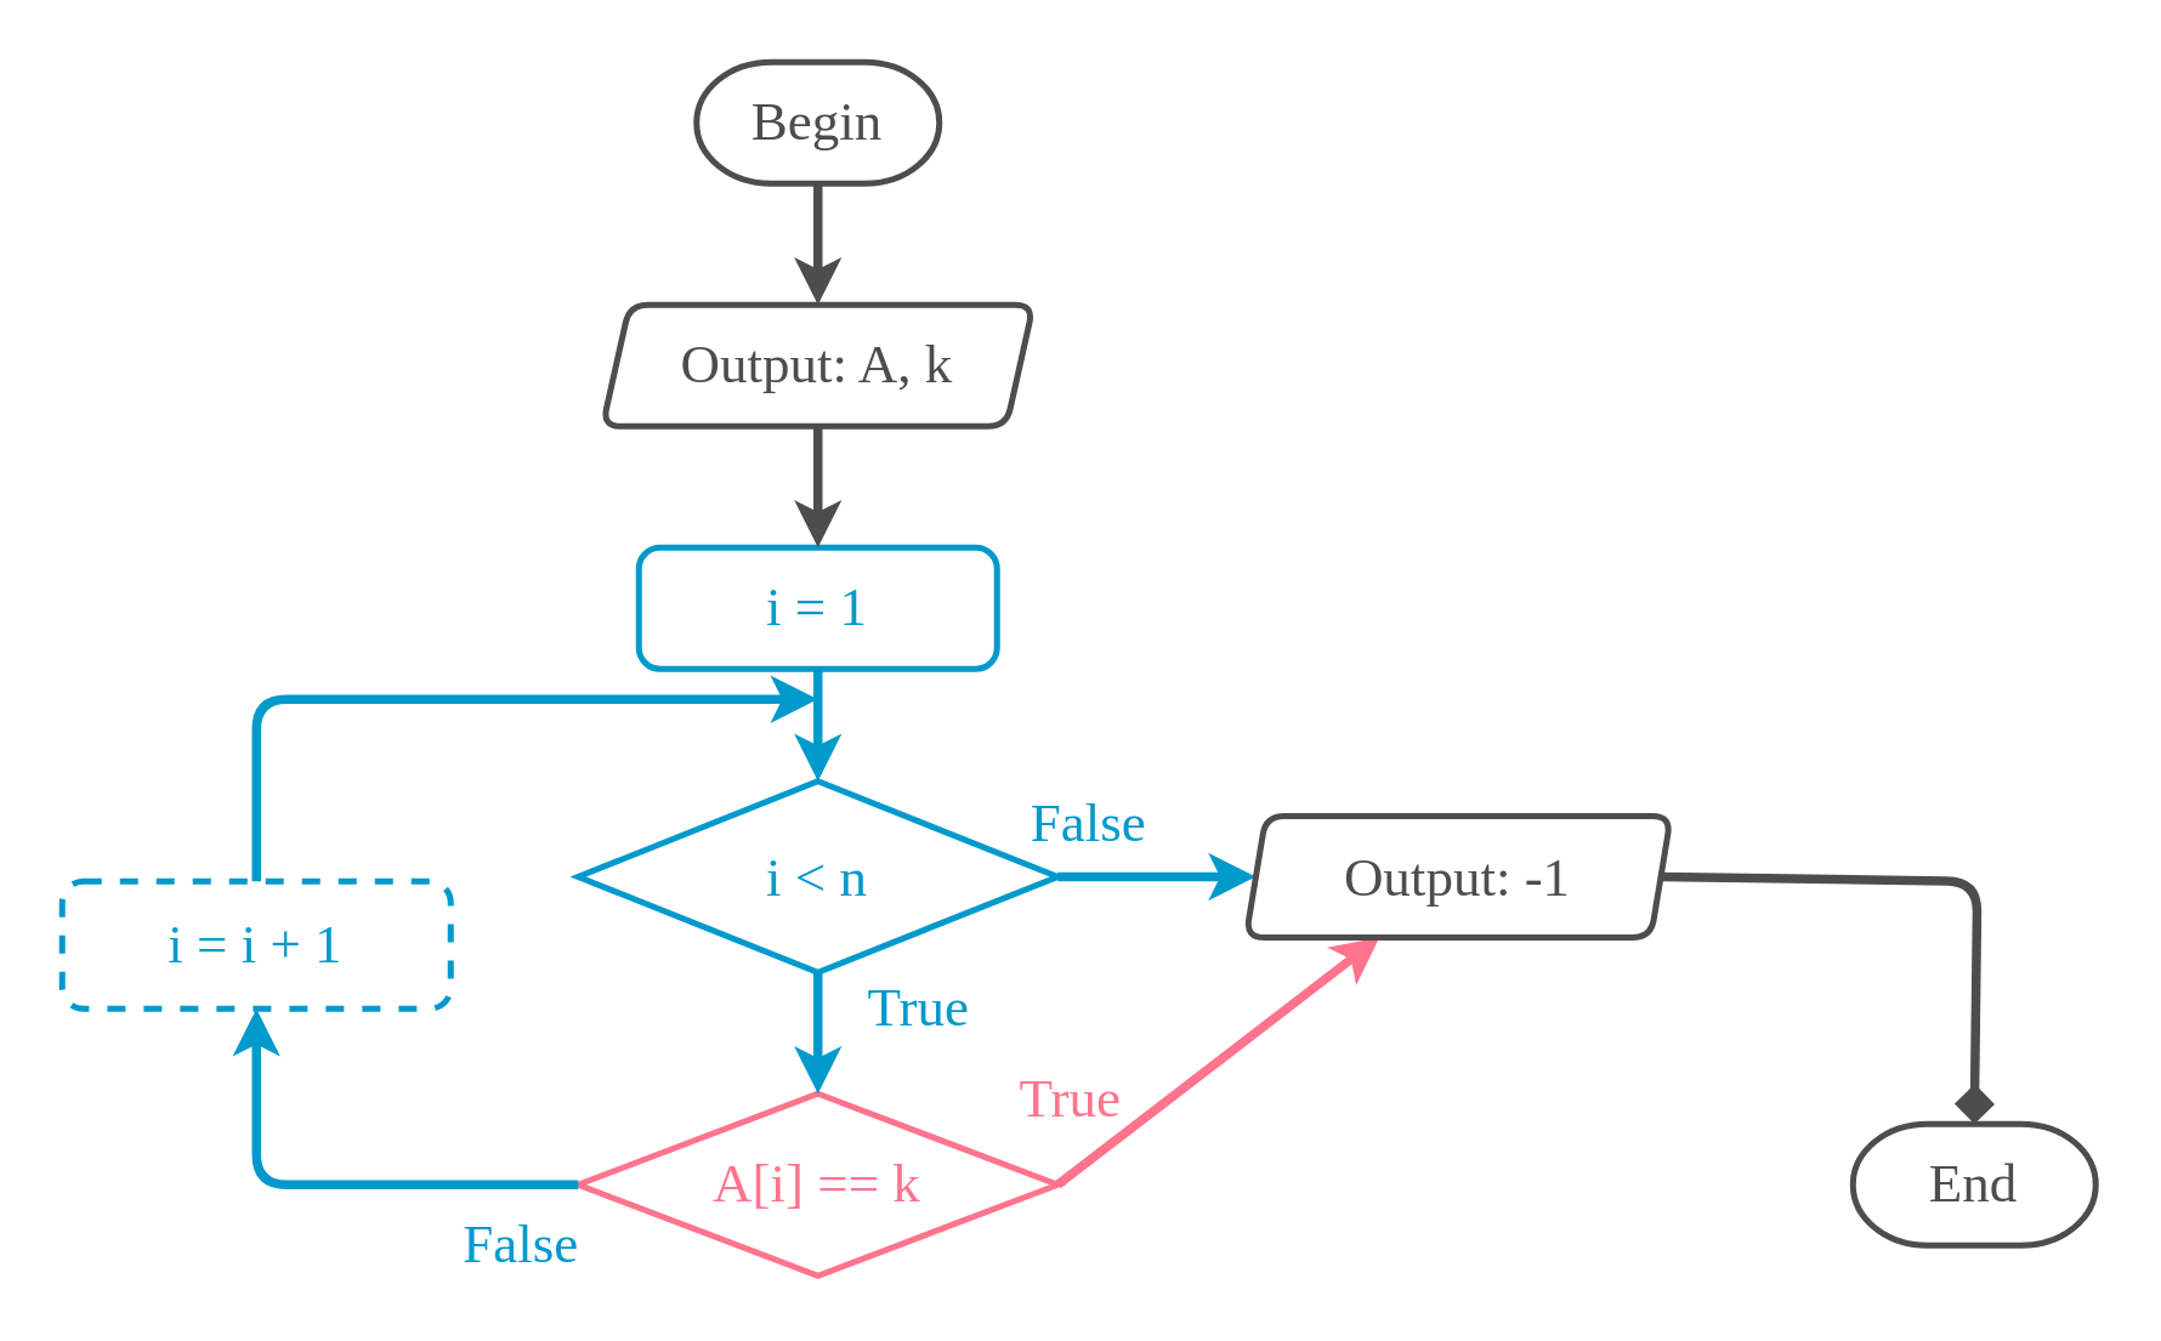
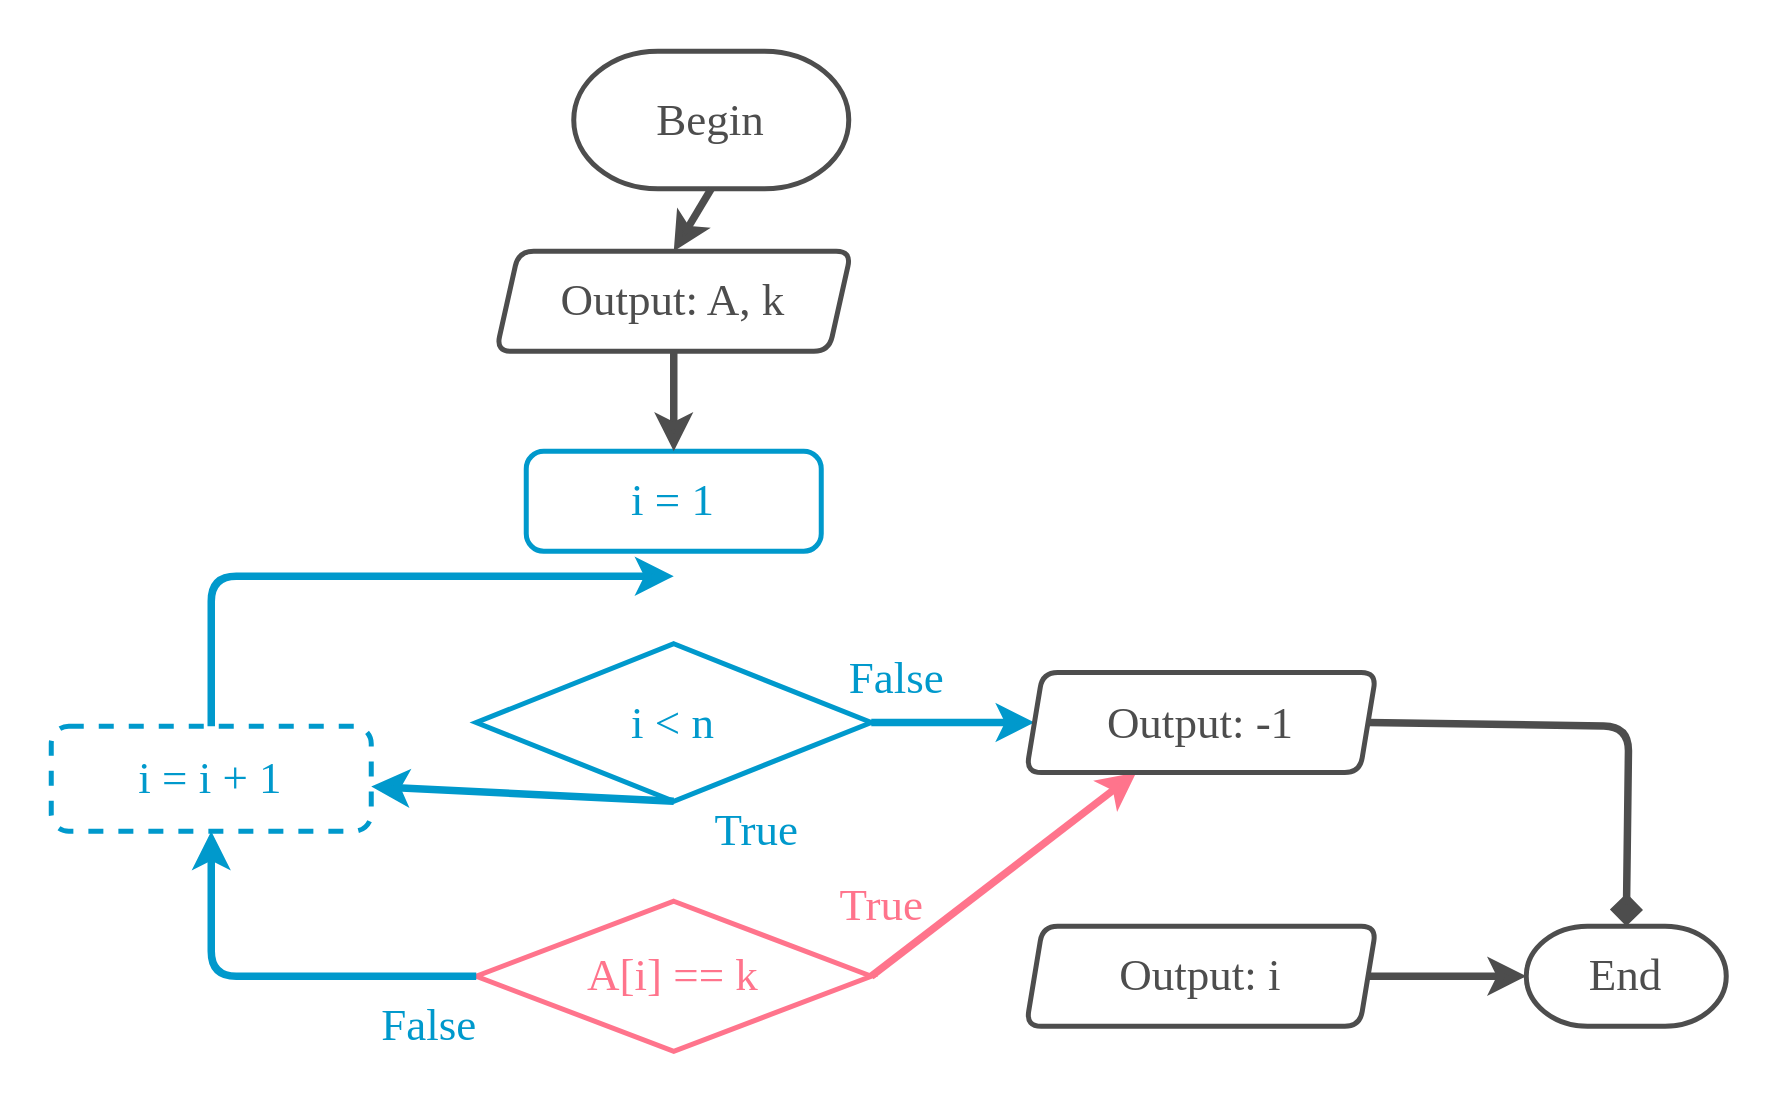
- <mxCell id="2" value="Begin" style="strokeWidth=2;html=1;shape=mxgraph.flowchart.terminator;whiteSpace=wrap;fontSize=18;fontFamily=consolas;strokeColor=#4D4D4D;fontColor=#4D4D4D;fillColor=none;" parent="1" vertex="1"><mxGeometry x="229" y="20" width="80" height="40" as="geometry" /></mxCell>
+ <mxCell id="2" value="Begin" style="strokeWidth=2;html=1;shape=mxgraph.flowchart.terminator;whiteSpace=wrap;fontSize=18;fontFamily=consolas;strokeColor=#4D4D4D;fontColor=#4D4D4D;fillColor=none;" parent="1" vertex="1"><mxGeometry x="229" y="20" width="110" height="55" as="geometry" /></mxCell>
- <mxCell id="8" value="" style="endArrow=classic;html=1;fontFamily=consolas;fontSize=20;strokeWidth=3;fillColor=#a20025;strokeColor=#0099CC;exitX=0.5;exitY=1;exitDx=0;exitDy=0;entryX=0.5;entryY=0;entryDx=0;entryDy=0;entryPerimeter=0;fontColor=#0099CC;" parent="1" source="3" target="7" edge="1"><mxGeometry width="50" height="50" relative="1" as="geometry"><mxPoint x="268.5" y="325" as="sourcePoint" /><mxPoint x="268.5" y="385" as="targetPoint" /></mxGeometry></mxCell>
- <mxCell id="13" value="" style="endArrow=classic;html=1;fontFamily=consolas;fontSize=20;strokeWidth=3;fillColor=#a20025;strokeColor=#0099CC;exitX=0.5;exitY=1;exitDx=0;exitDy=0;entryX=0.5;entryY=0;entryDx=0;entryDy=0;entryPerimeter=0;exitPerimeter=0;fontColor=#0099CC;" parent="1" source="7" target="12" edge="1"><mxGeometry width="50" height="50" relative="1" as="geometry"><mxPoint x="279" y="210" as="sourcePoint" /><mxPoint x="279" y="265" as="targetPoint" /></mxGeometry></mxCell>
+ <mxCell id="13" value="" style="endArrow=classic;html=1;fontFamily=consolas;fontSize=20;strokeWidth=3;fillColor=#a20025;strokeColor=#0099CC;exitX=0.5;exitY=1;exitDx=0;exitDy=0;exitPerimeter=0;fontColor=#0099CC;" parent="1" source="7" target="10" edge="1"><mxGeometry width="50" height="50" relative="1" as="geometry"><mxPoint x="279" y="210" as="sourcePoint" /><mxPoint x="279" y="265" as="targetPoint" /></mxGeometry></mxCell>
+ <mxCell id="17" value="Output: i" style="shape=parallelogram;html=1;strokeWidth=2;perimeter=parallelogramPerimeter;whiteSpace=wrap;rounded=1;arcSize=12;size=0.047;fontSize=18;fontFamily=consolas;strokeColor=#4D4D4D;fontColor=#4D4D4D;fillColor=none;" parent="1" vertex="1"><mxGeometry x="410" y="370" width="140" height="40" as="geometry" /></mxCell>
+ <mxCell id="18" value="" style="endArrow=classic;html=1;fontFamily=consolas;fontSize=20;strokeWidth=3;fillColor=#a20025;strokeColor=#4D4D4D;exitX=1;exitY=0.5;exitDx=0;exitDy=0;fontColor=#4D4D4D;entryX=0;entryY=0.5;entryDx=0;entryDy=0;entryPerimeter=0;" parent="1" source="17" edge="1" target="9"><mxGeometry width="50" height="50" relative="1" as="geometry"><mxPoint x="599" y="400" as="sourcePoint" /><mxPoint x="669" y="400" as="targetPoint" /></mxGeometry></mxCell>
